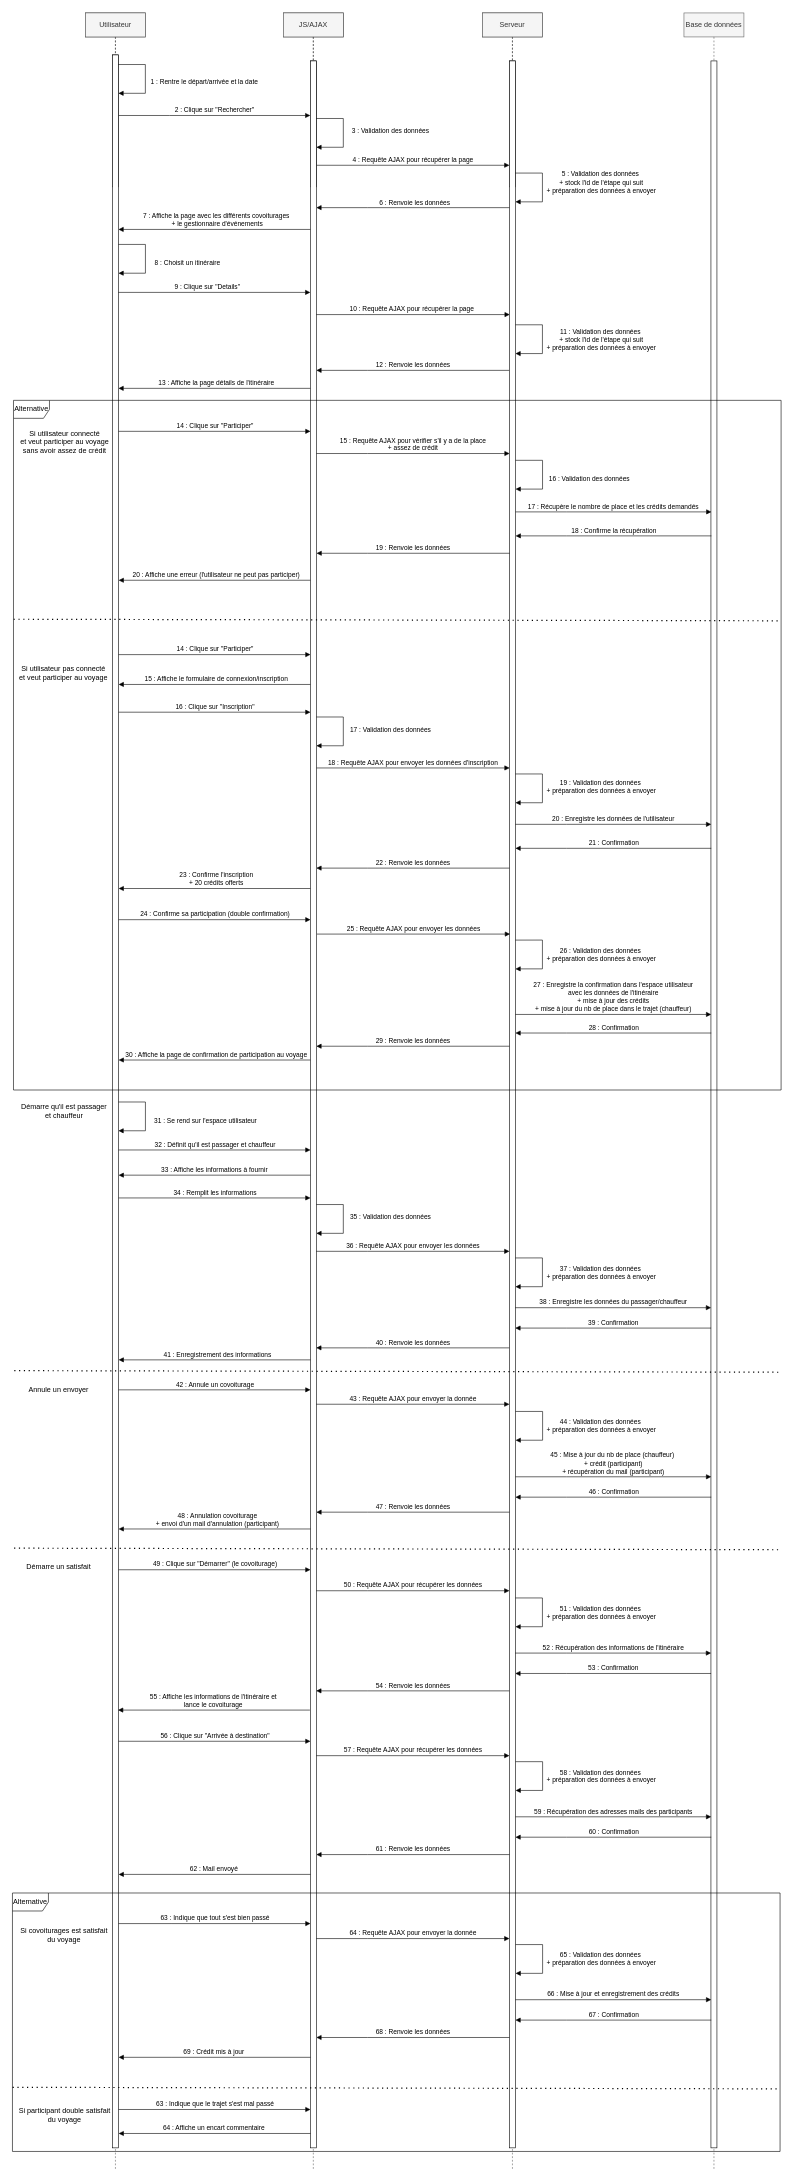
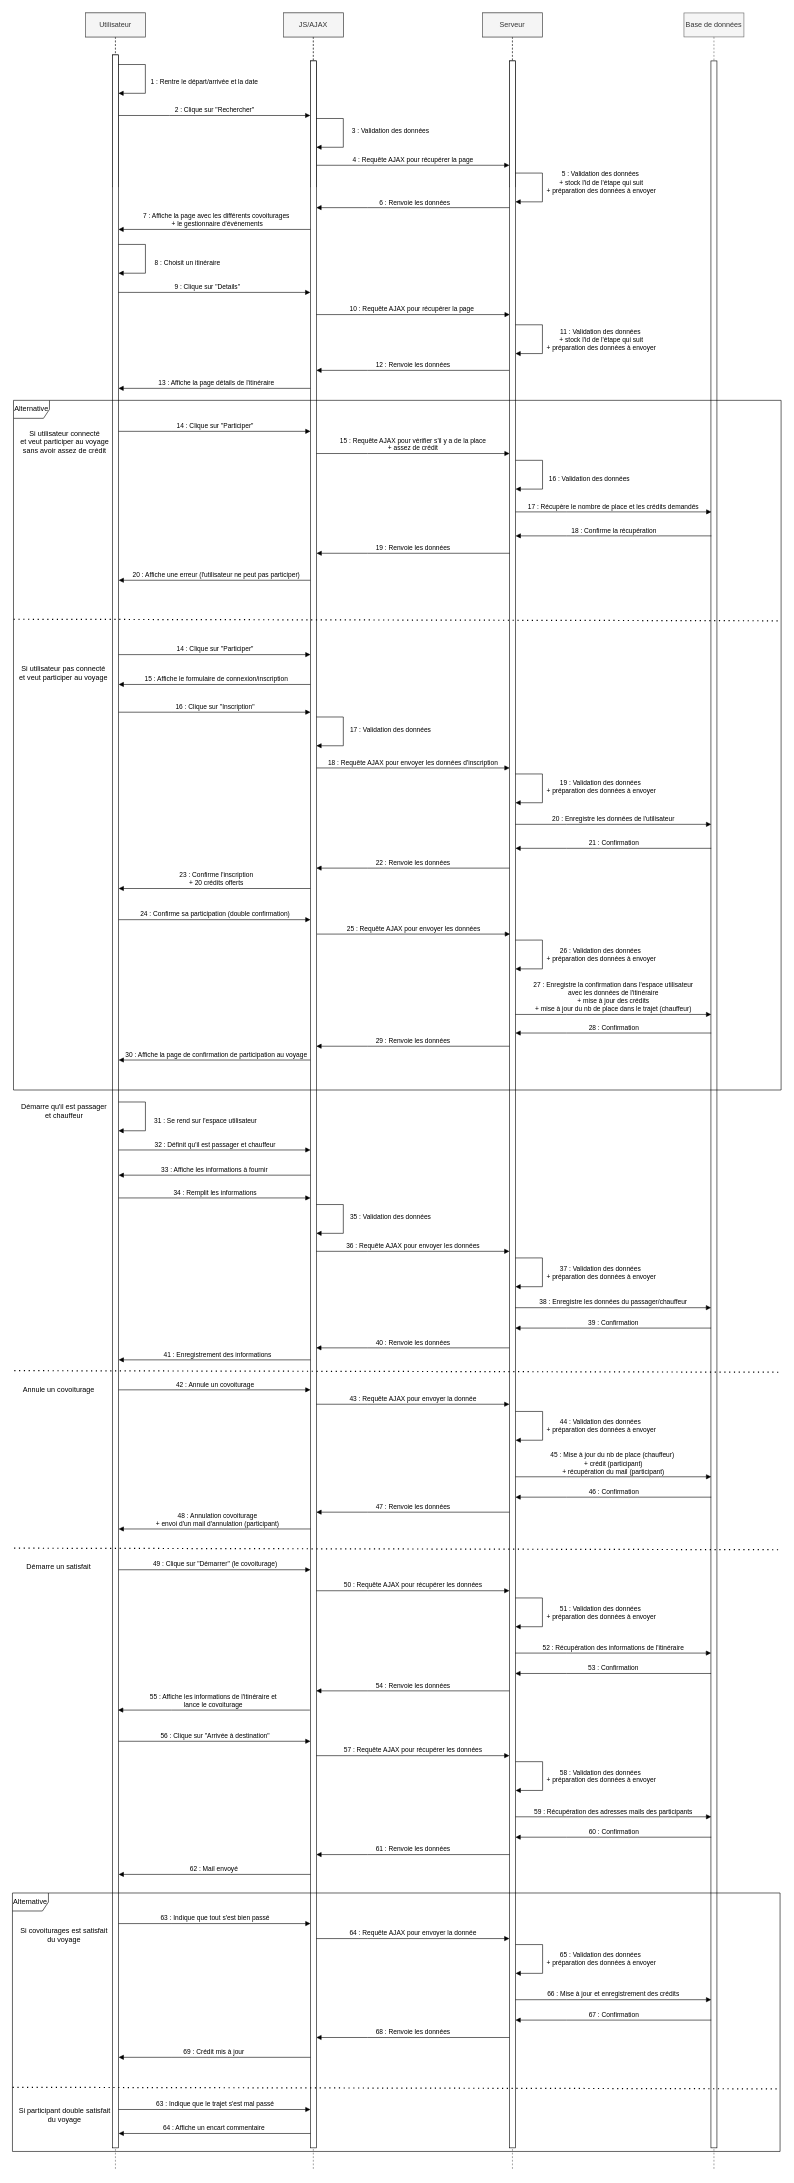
- <mxCell id="103" value="Annule un envoyer" style="text;html=1;align=center;verticalAlign=middle;resizable=0;points=[];autosize=1;strokeColor=none;fillColor=none;" vertex="1" parent="1"><mxGeometry x="27.28" y="2301" width="140" height="30" as="geometry" /></mxCell>
+ <mxCell id="103" value="Annule un covoiturage" style="text;html=1;align=center;verticalAlign=middle;resizable=0;points=[];autosize=1;strokeColor=none;fillColor=none;" vertex="1" parent="1"><mxGeometry x="27.28" y="2301" width="140" height="30" as="geometry" /></mxCell>
